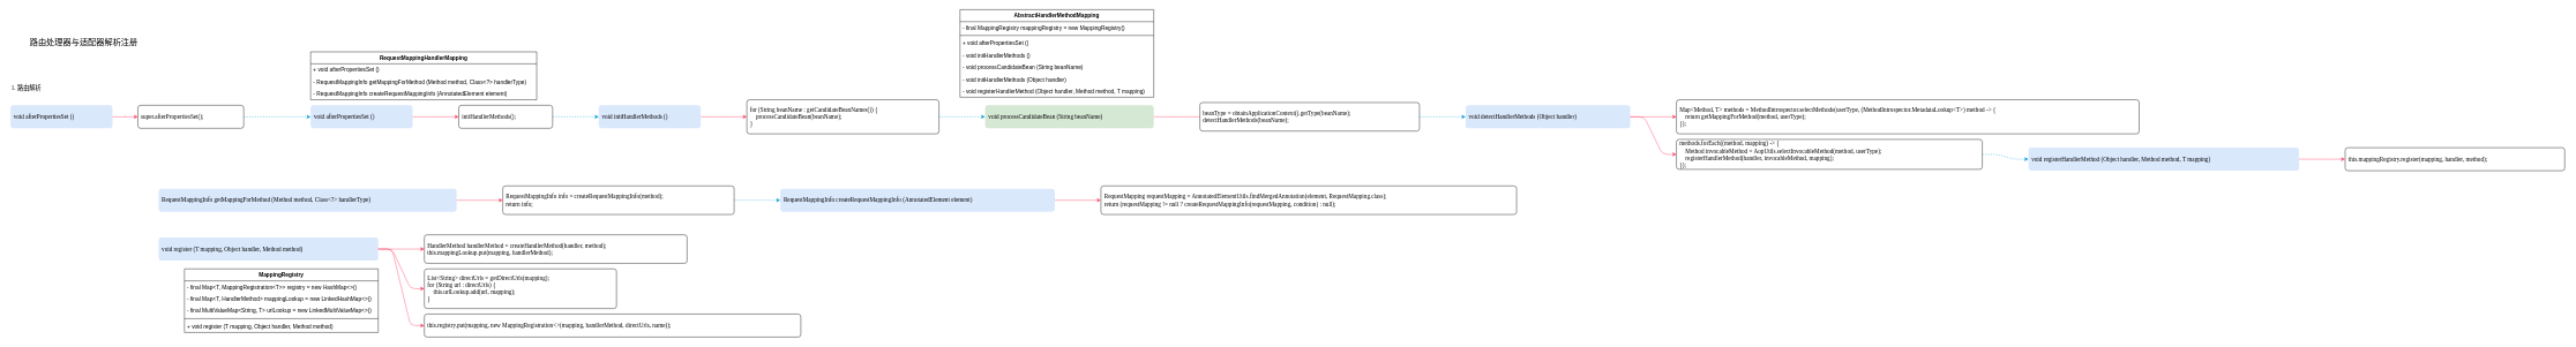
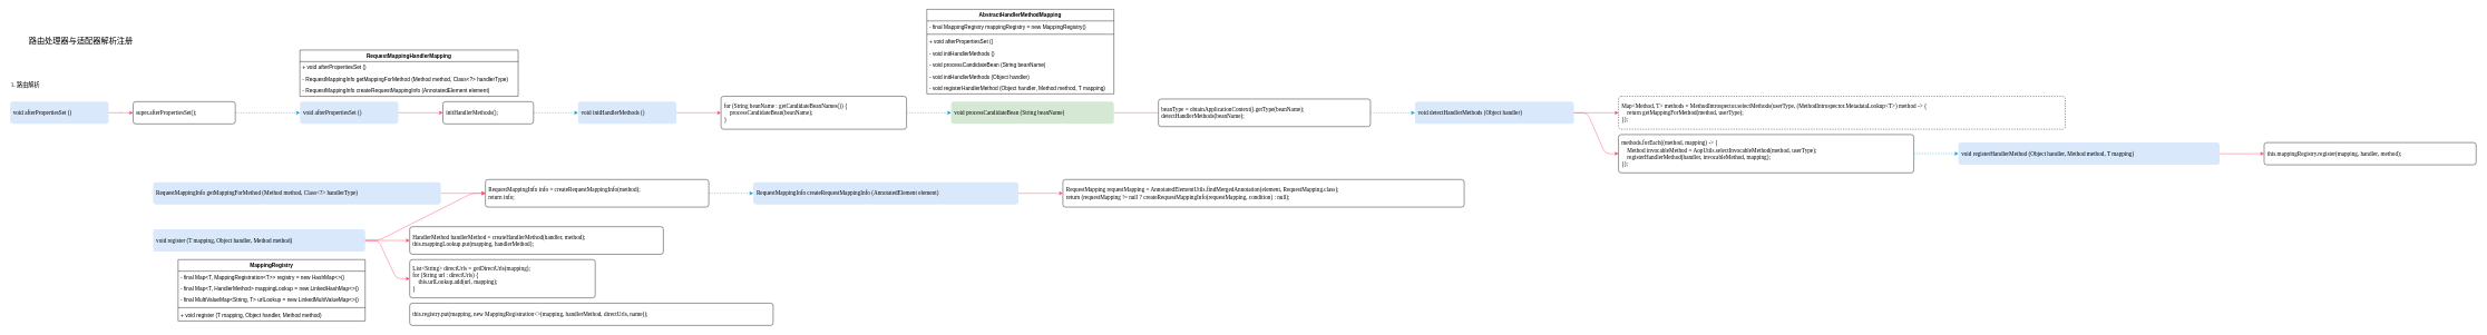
- <mxCell id="21" value="Map&amp;lt;Method, T&amp;gt; methods = MethodIntrospector.selectMethods(userType, (MethodIntrospector.MetadataLookup&amp;lt;T&amp;gt;) method -&amp;gt; {&lt;br/&gt;&amp;nbsp;&amp;nbsp;&amp;nbsp;&amp;nbsp;return getMappingForMethod(method, userType);&lt;br/&gt;});" style="rounded=1;whiteSpace=wrap;html=1;fontFamily=source code pro;fontSize=13;align=left;spacingLeft=5;arcSize=12;absoluteArcSize=1;" vertex="1" parent="1"><mxGeometry x="3631" y="216" width="1003" height="74" as="geometry" /></mxCell>
+ <mxCell id="21" value="Map&amp;lt;Method, T&amp;gt; methods = MethodIntrospector.selectMethods(userType, (MethodIntrospector.MetadataLookup&amp;lt;T&amp;gt;) method -&amp;gt; {&lt;br/&gt;&amp;nbsp;&amp;nbsp;&amp;nbsp;&amp;nbsp;return getMappingForMethod(method, userType);&lt;br/&gt;});" style="rounded=1;whiteSpace=wrap;html=1;fontFamily=source code pro;fontSize=13;align=left;spacingLeft=5;arcSize=12;absoluteArcSize=1;dashed=1;" vertex="1" parent="1"><mxGeometry x="3631" y="216" width="1003" height="74" as="geometry" /></mxCell>
- <mxCell id="23" value="methods.forEach((method, mapping) -&amp;gt; {&lt;br/&gt;&amp;nbsp;&amp;nbsp;&amp;nbsp;&amp;nbsp;Method invocableMethod = AopUtils.selectInvocableMethod(method, userType);&lt;br/&gt;&amp;nbsp;&amp;nbsp;&amp;nbsp;&amp;nbsp;registerHandlerMethod(handler, invocableMethod, mapping);&lt;br/&gt;});" style="rounded=1;whiteSpace=wrap;html=1;fontFamily=source code pro;fontSize=13;align=left;spacingLeft=5;arcSize=12;absoluteArcSize=1;" vertex="1" parent="1"><mxGeometry x="3631" y="302" width="663" height="65" as="geometry" /></mxCell>
+ <mxCell id="23" value="methods.forEach((method, mapping) -&amp;gt; {&lt;br/&gt;&amp;nbsp;&amp;nbsp;&amp;nbsp;&amp;nbsp;Method invocableMethod = AopUtils.selectInvocableMethod(method, userType);&lt;br/&gt;&amp;nbsp;&amp;nbsp;&amp;nbsp;&amp;nbsp;registerHandlerMethod(handler, invocableMethod, mapping);&lt;br/&gt;});" style="rounded=1;whiteSpace=wrap;html=1;fontFamily=source code pro;fontSize=13;align=left;spacingLeft=5;arcSize=12;absoluteArcSize=1;" vertex="1" parent="1"><mxGeometry x="3631" y="302" width="663" height="86" as="geometry" /></mxCell>
- <mxCell id="42" value="" style="edgeStyle=entityRelationEdgeStyle;rounded=1;orthogonalLoop=1;jettySize=auto;html=1;strokeColor=#FE4365;fontFamily=source code pro;fontSize=13;exitX=1;exitY=0.5;exitDx=0;exitDy=0;" edge="1" parent="1" source="36" target="41"><mxGeometry x="321" y="119" as="geometry" /></mxCell>
+ <mxCell id="42" value="" style="edgeStyle=entityRelationEdgeStyle;rounded=1;orthogonalLoop=1;jettySize=auto;html=1;strokeColor=#FE4365;fontFamily=source code pro;fontSize=13;exitX=1;exitY=0.5;exitDx=0;exitDy=0;" edge="1" parent="1" source="36" target="30"><mxGeometry x="321" y="119" as="geometry" /></mxCell>
